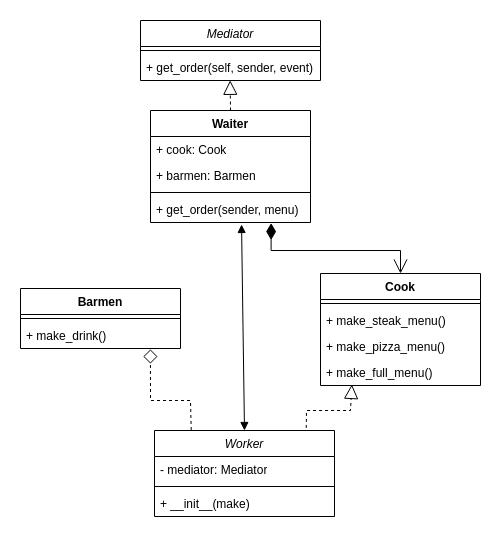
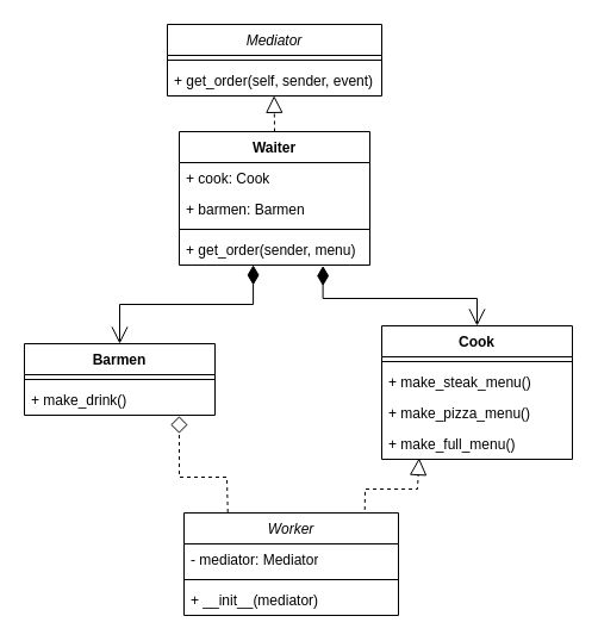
+ <mxCell id="25" value="" style="endArrow=open;html=1;endSize=12;startArrow=diamondThin;startSize=14;startFill=1;edgeStyle=orthogonalEdgeStyle;align=left;verticalAlign=bottom;rounded=0;exitX=0.388;exitY=0.996;exitDx=0;exitDy=0;exitPerimeter=0;entryX=0.5;entryY=0;entryDx=0;entryDy=0;" edge="1" parent="1" source="13" target="19"><mxGeometry x="-1" y="3" relative="1" as="geometry"><mxPoint x="-6" y="288" as="sourcePoint" /><mxPoint x="154" y="288" as="targetPoint" /></mxGeometry></mxCell>
- <mxCell id="27" value="" style="endArrow=block;startArrow=block;endFill=1;startFill=1;html=1;rounded=0;exitX=0.569;exitY=1.076;exitDx=0;exitDy=0;exitPerimeter=0;entryX=0.5;entryY=0;entryDx=0;entryDy=0;" edge="1" parent="1" source="13" target="5"><mxGeometry width="160" relative="1" as="geometry"><mxPoint x="200" y="317.66" as="sourcePoint" /><mxPoint x="360" y="317.66" as="targetPoint" /></mxGeometry></mxCell>
- <mxCell id="8" value="+ __init__(make)" style="text;strokeColor=none;fillColor=none;align=left;verticalAlign=top;spacingLeft=4;spacingRight=4;overflow=hidden;rotatable=0;points=[[0,0.5],[1,0.5]];portConstraint=eastwest;whiteSpace=wrap;html=1;" vertex="1" parent="5"><mxGeometry y="60" width="180" height="26" as="geometry" /></mxCell>
+ <mxCell id="8" value="+ __init__(mediator)" style="text;strokeColor=none;fillColor=none;align=left;verticalAlign=top;spacingLeft=4;spacingRight=4;overflow=hidden;rotatable=0;points=[[0,0.5],[1,0.5]];portConstraint=eastwest;whiteSpace=wrap;html=1;" vertex="1" parent="5"><mxGeometry y="60" width="180" height="26" as="geometry" /></mxCell>
